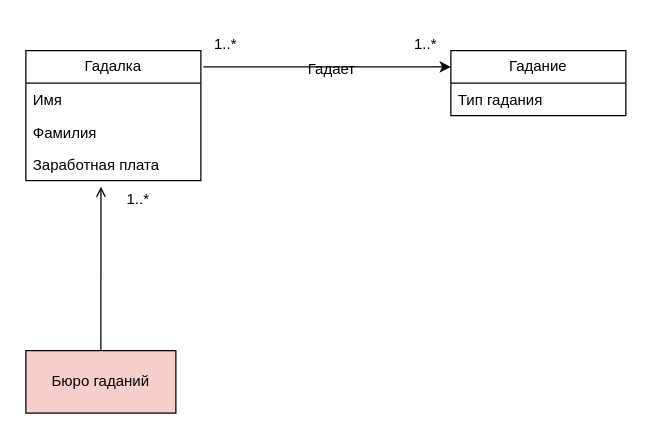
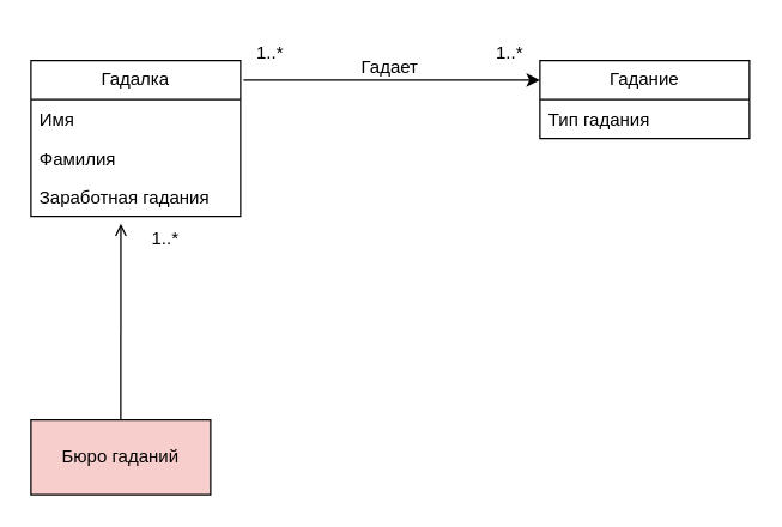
- <mxCell id="8" value="Гадает" style="text;html=1;align=center;verticalAlign=middle;whiteSpace=wrap;rounded=0;" vertex="1" parent="1"><mxGeometry x="235" y="40" width="60" height="30" as="geometry" /></mxCell>
+ <mxCell id="8" value="Гадает" style="text;html=1;align=center;verticalAlign=middle;whiteSpace=wrap;rounded=0;" vertex="1" parent="1"><mxGeometry x="230" y="30" width="60" height="30" as="geometry" /></mxCell>
- <mxCell id="7" value="Заработная плата" style="text;strokeColor=none;fillColor=none;align=left;verticalAlign=top;spacingLeft=4;spacingRight=4;overflow=hidden;rotatable=0;points=[[0,0.5],[1,0.5]];portConstraint=eastwest;whiteSpace=wrap;html=1;" vertex="1" parent="4"><mxGeometry y="78" width="140" height="26" as="geometry" /></mxCell>
+ <mxCell id="7" value="Заработная гадания" style="text;strokeColor=none;fillColor=none;align=left;verticalAlign=top;spacingLeft=4;spacingRight=4;overflow=hidden;rotatable=0;points=[[0,0.5],[1,0.5]];portConstraint=eastwest;whiteSpace=wrap;html=1;" vertex="1" parent="4"><mxGeometry y="78" width="140" height="26" as="geometry" /></mxCell>
